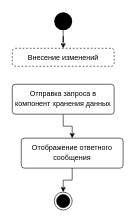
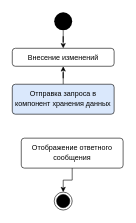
- <mxCell id="9" value="&lt;span style=&quot;font-size: 12px;&quot;&gt;&lt;font style=&quot;vertical-align: inherit;&quot;&gt;&lt;font style=&quot;vertical-align: inherit;&quot;&gt;&lt;font style=&quot;vertical-align: inherit;&quot;&gt;&lt;font style=&quot;vertical-align: inherit;&quot;&gt;Внесение изменений&lt;/font&gt;&lt;/font&gt;&lt;/font&gt;&lt;/font&gt;&lt;/span&gt;" style="html=1;align=center;verticalAlign=top;rounded=1;absoluteArcSize=1;arcSize=10;dashed=1;fontSize=14;whiteSpace=wrap;" vertex="1" parent="1"><mxGeometry x="20" y="80" width="170" height="30" as="geometry" /></mxCell>
+ <mxCell id="9" value="&lt;span style=&quot;font-size: 12px;&quot;&gt;&lt;font style=&quot;vertical-align: inherit;&quot;&gt;&lt;font style=&quot;vertical-align: inherit;&quot;&gt;&lt;font style=&quot;vertical-align: inherit;&quot;&gt;&lt;font style=&quot;vertical-align: inherit;&quot;&gt;Внесение изменений&lt;/font&gt;&lt;/font&gt;&lt;/font&gt;&lt;/font&gt;&lt;/span&gt;" style="html=1;align=center;verticalAlign=top;rounded=1;absoluteArcSize=1;arcSize=10;dashed=0;fontSize=14;whiteSpace=wrap;" vertex="1" parent="1"><mxGeometry x="20" y="80" width="170" height="30" as="geometry" /></mxCell>
- <mxCell id="3" value="&lt;span style=&quot;font-size: 12px;&quot;&gt;&lt;font style=&quot;vertical-align: inherit;&quot;&gt;&lt;font style=&quot;vertical-align: inherit;&quot;&gt;&lt;font style=&quot;vertical-align: inherit;&quot;&gt;&lt;font style=&quot;vertical-align: inherit;&quot;&gt;Отправка запроса в компонент хранения данных&lt;/font&gt;&lt;/font&gt;&lt;/font&gt;&lt;/font&gt;&lt;/span&gt;" style="html=1;align=center;verticalAlign=top;rounded=1;absoluteArcSize=1;arcSize=10;dashed=0;fontSize=14;whiteSpace=wrap;" vertex="1" parent="1"><mxGeometry x="20" y="140" width="170" height="50" as="geometry" /></mxCell>
+ <mxCell id="3" value="&lt;span style=&quot;font-size: 12px;&quot;&gt;&lt;font style=&quot;vertical-align: inherit;&quot;&gt;&lt;font style=&quot;vertical-align: inherit;&quot;&gt;&lt;font style=&quot;vertical-align: inherit;&quot;&gt;&lt;font style=&quot;vertical-align: inherit;&quot;&gt;Отправка запроса в компонент хранения данных&lt;/font&gt;&lt;/font&gt;&lt;/font&gt;&lt;/font&gt;&lt;/span&gt;" style="html=1;align=center;verticalAlign=top;rounded=1;absoluteArcSize=1;arcSize=10;dashed=0;fontSize=14;whiteSpace=wrap;fillColor=#dae8fc;" vertex="1" parent="1"><mxGeometry x="20" y="140" width="170" height="50" as="geometry" /></mxCell>
- <mxCell id="2" style="edgeStyle=orthogonalEdgeStyle;rounded=0;orthogonalLoop=1;jettySize=auto;html=1;" edge="1" parent="1" source="3" target="7"><mxGeometry relative="1" as="geometry"><mxPoint x="105" y="230" as="targetPoint" /></mxGeometry></mxCell>
+ <mxCell id="2" style="edgeStyle=orthogonalEdgeStyle;rounded=0;orthogonalLoop=1;jettySize=auto;html=1;" edge="1" parent="1" source="3" target="9"><mxGeometry relative="1" as="geometry"><mxPoint x="105" y="230" as="targetPoint" /></mxGeometry></mxCell>
